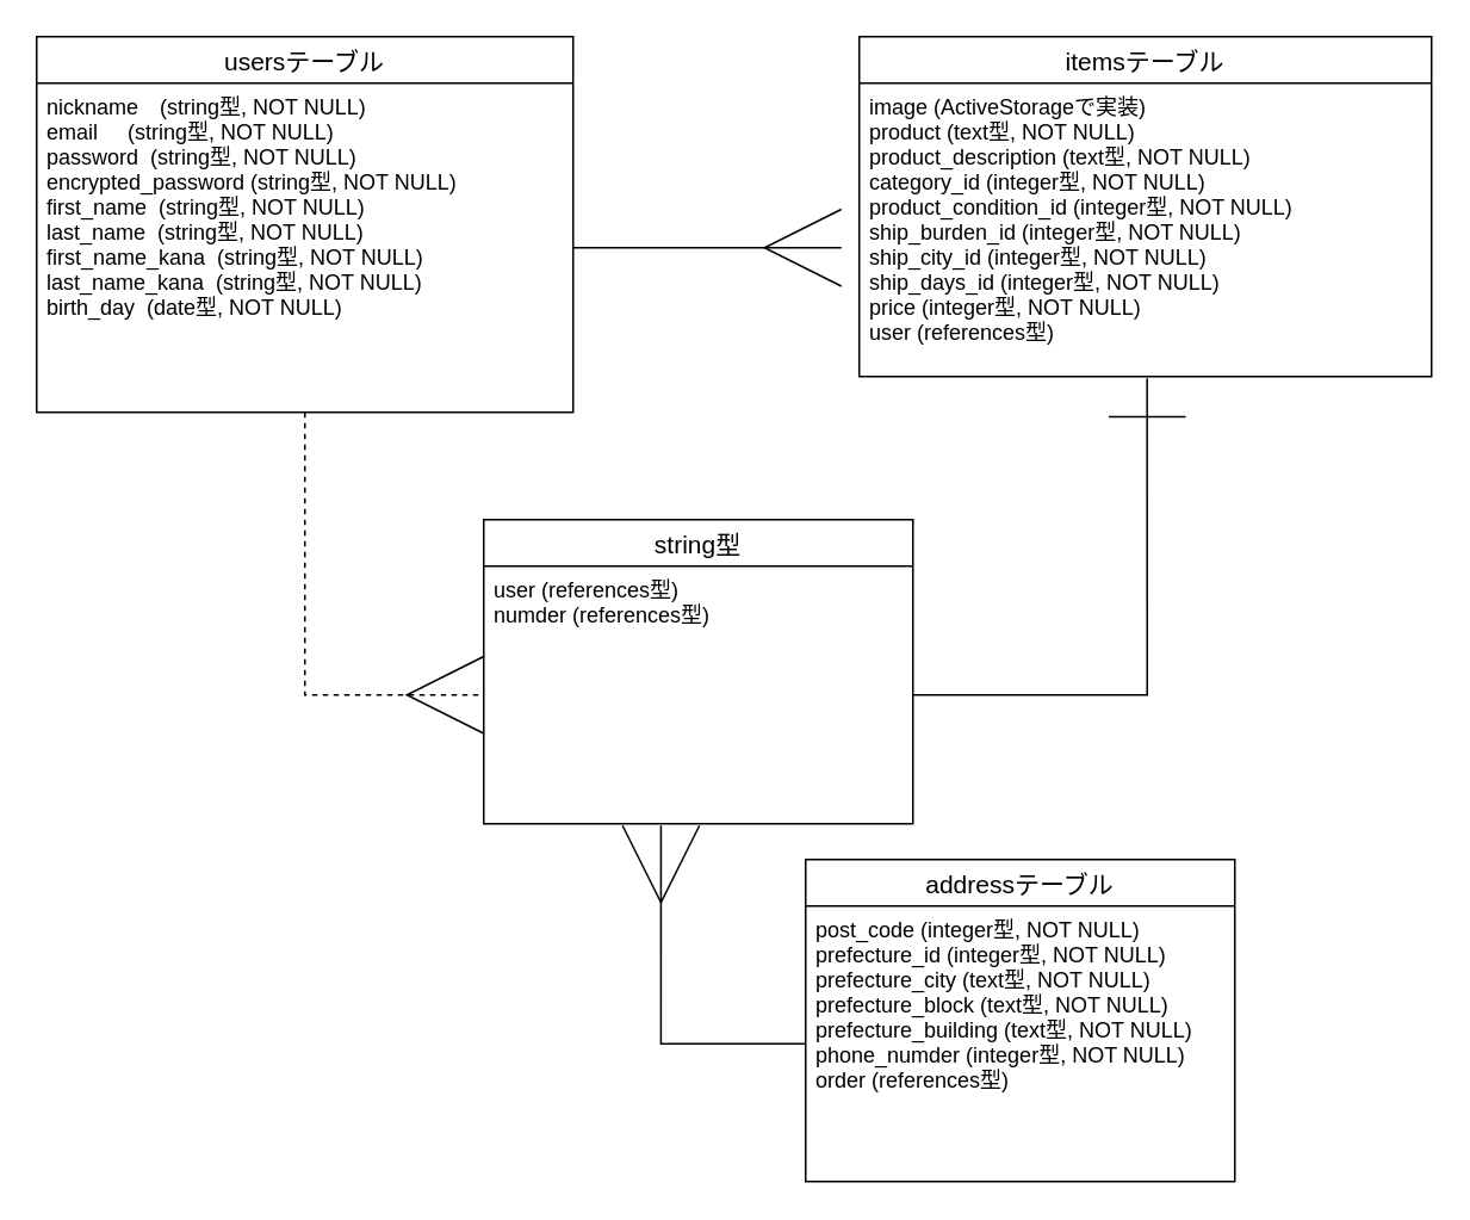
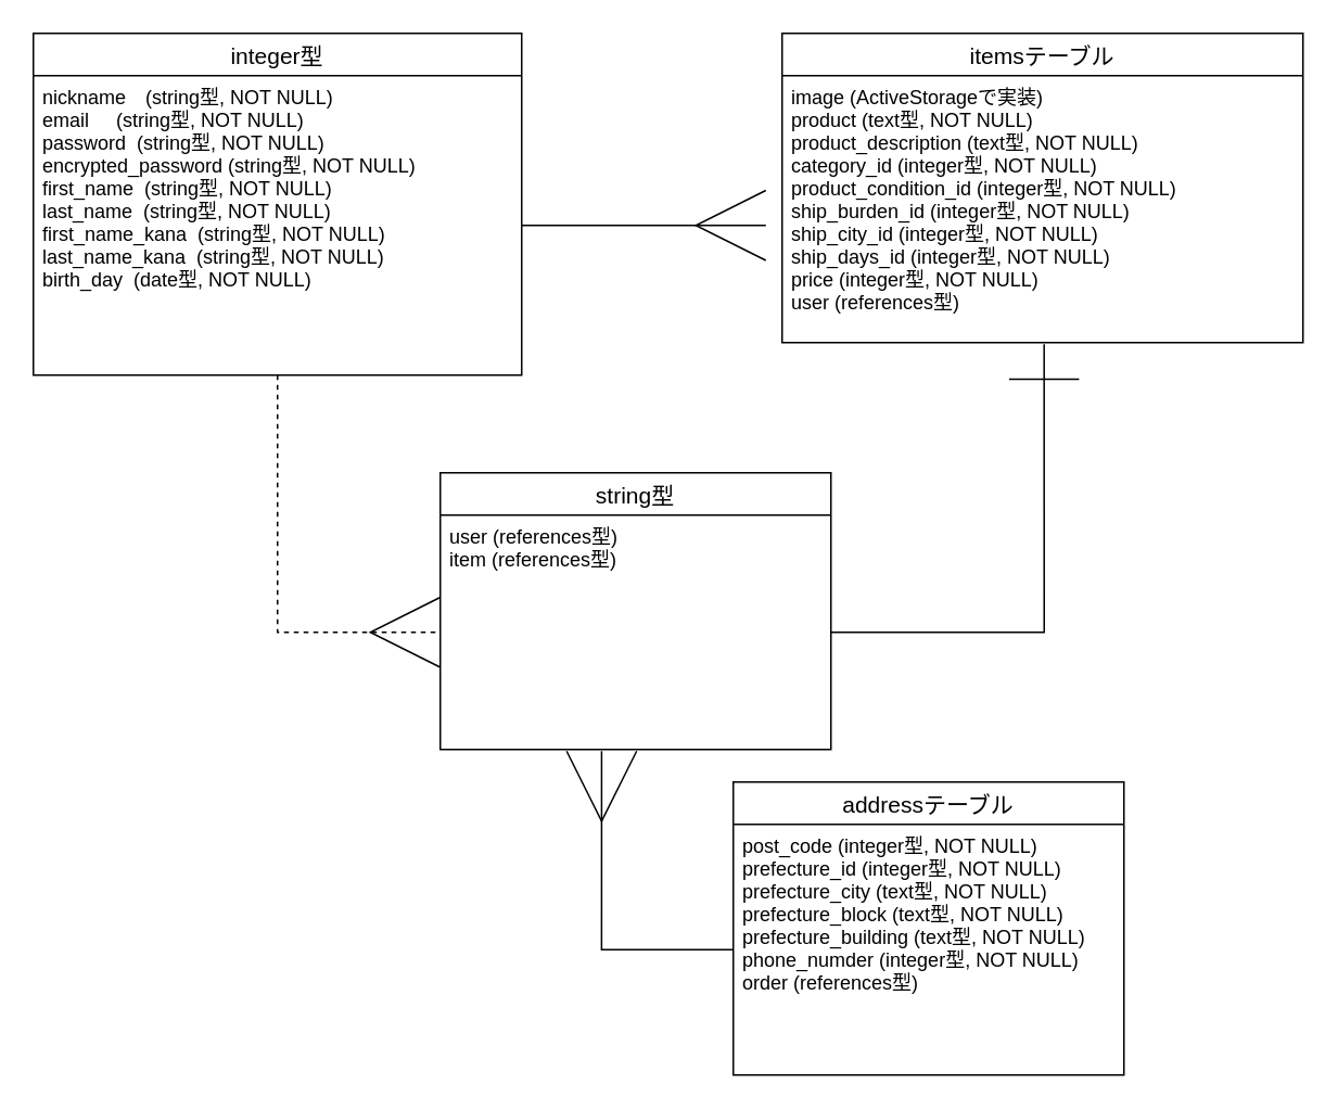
- <mxCell id="3" value="usersテーブル" style="swimlane;fontStyle=0;childLayout=stackLayout;horizontal=1;startSize=26;horizontalStack=0;resizeParent=1;resizeParentMax=0;resizeLast=0;collapsible=1;marginBottom=0;align=center;fontSize=14;" parent="1" vertex="1"><mxGeometry x="20" y="20" width="300" height="210" as="geometry" /></mxCell>
+ <mxCell id="3" value="integer型" style="swimlane;fontStyle=0;childLayout=stackLayout;horizontal=1;startSize=26;horizontalStack=0;resizeParent=1;resizeParentMax=0;resizeLast=0;collapsible=1;marginBottom=0;align=center;fontSize=14;" parent="1" vertex="1"><mxGeometry x="20" y="20" width="300" height="210" as="geometry" /></mxCell>
- <mxCell id="8" value="user (references型)&#10;numder (references型)" style="text;strokeColor=none;fillColor=none;spacingLeft=4;spacingRight=4;overflow=hidden;rotatable=0;points=[[0,0.5],[1,0.5]];portConstraint=eastwest;fontSize=12;" parent="7" vertex="1"><mxGeometry y="26" width="240" height="144" as="geometry" /></mxCell>
+ <mxCell id="8" value="user (references型)&#10;item (references型)" style="text;strokeColor=none;fillColor=none;spacingLeft=4;spacingRight=4;overflow=hidden;rotatable=0;points=[[0,0.5],[1,0.5]];portConstraint=eastwest;fontSize=12;" parent="7" vertex="1"><mxGeometry y="26" width="240" height="144" as="geometry" /></mxCell>
